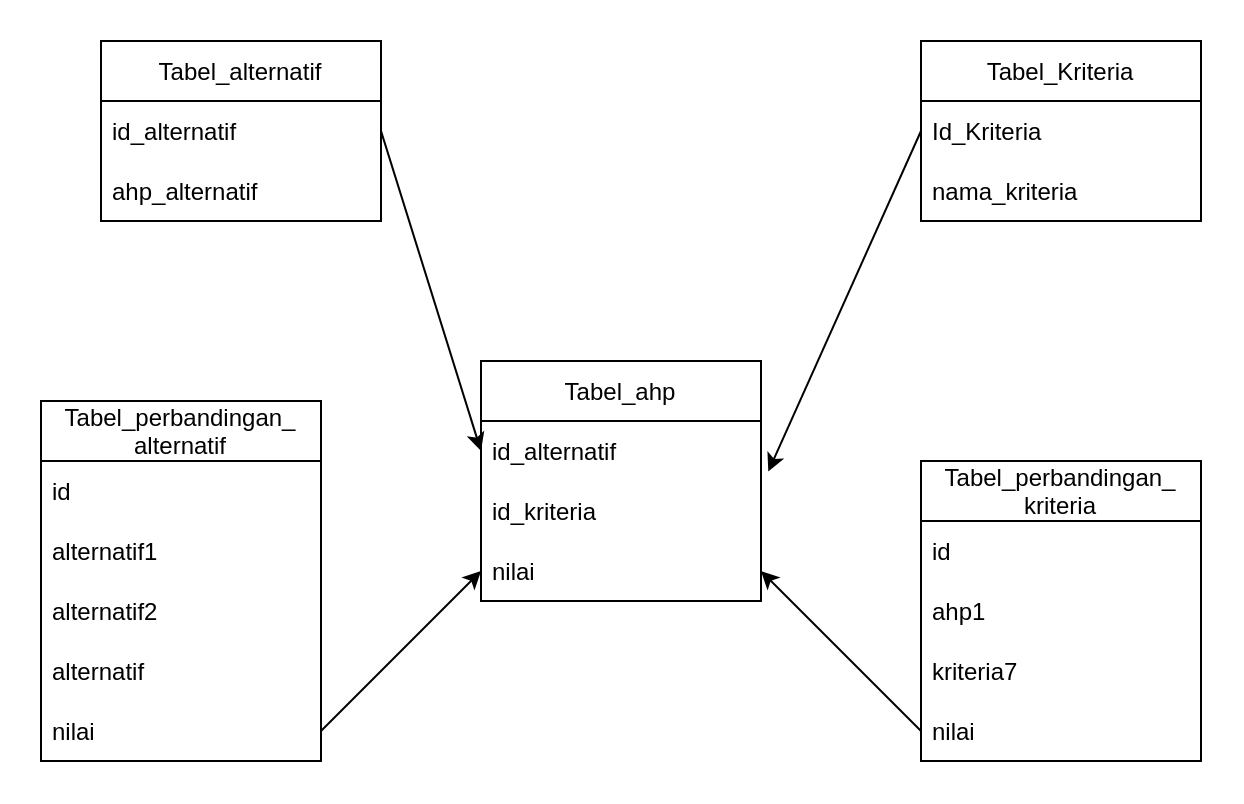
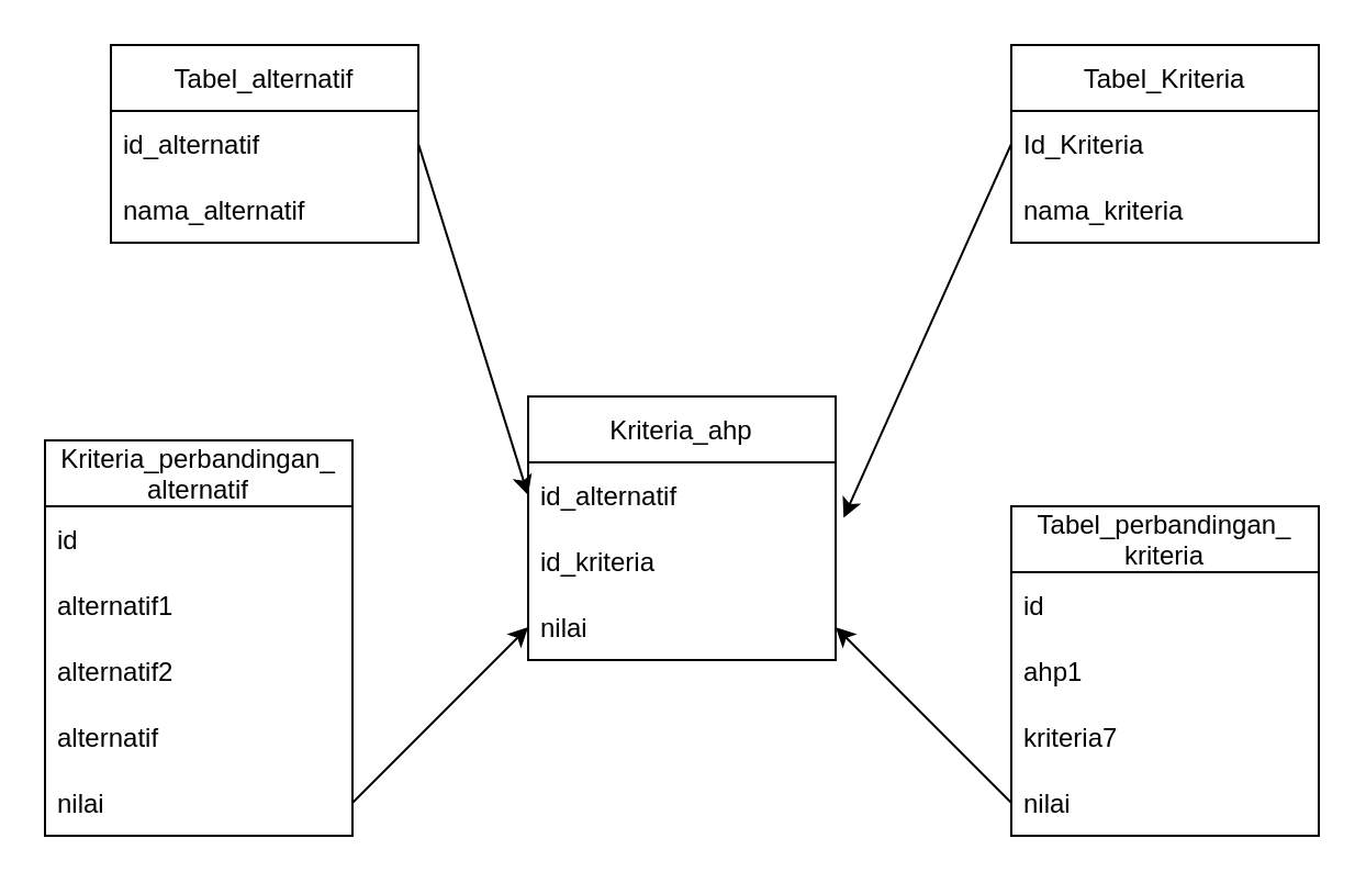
- <mxCell id="11" value="ahp_alternatif" style="text;strokeColor=none;fillColor=none;align=left;verticalAlign=middle;spacingLeft=4;spacingRight=4;overflow=hidden;points=[[0,0.5],[1,0.5]];portConstraint=eastwest;rotatable=0;" parent="9" vertex="1"><mxGeometry y="60" width="140" height="30" as="geometry" /></mxCell>
+ <mxCell id="11" value="nama_alternatif" style="text;strokeColor=none;fillColor=none;align=left;verticalAlign=middle;spacingLeft=4;spacingRight=4;overflow=hidden;points=[[0,0.5],[1,0.5]];portConstraint=eastwest;rotatable=0;" parent="9" vertex="1"><mxGeometry y="60" width="140" height="30" as="geometry" /></mxCell>
- <mxCell id="5" value="Tabel_ahp" style="swimlane;fontStyle=0;childLayout=stackLayout;horizontal=1;startSize=30;horizontalStack=0;resizeParent=1;resizeParentMax=0;resizeLast=0;collapsible=1;marginBottom=0;" parent="1" vertex="1"><mxGeometry x="240" y="180" width="140" height="120" as="geometry" /></mxCell>
+ <mxCell id="5" value="Kriteria_ahp" style="swimlane;fontStyle=0;childLayout=stackLayout;horizontal=1;startSize=30;horizontalStack=0;resizeParent=1;resizeParentMax=0;resizeLast=0;collapsible=1;marginBottom=0;" parent="1" vertex="1"><mxGeometry x="240" y="180" width="140" height="120" as="geometry" /></mxCell>
- <mxCell id="17" value="Tabel_perbandingan_&#10;alternatif" style="swimlane;fontStyle=0;childLayout=stackLayout;horizontal=1;startSize=30;horizontalStack=0;resizeParent=1;resizeParentMax=0;resizeLast=0;collapsible=1;marginBottom=0;" vertex="1" parent="1"><mxGeometry x="20" y="200" width="140" height="180" as="geometry" /></mxCell>
+ <mxCell id="17" value="Kriteria_perbandingan_&#10;alternatif" style="swimlane;fontStyle=0;childLayout=stackLayout;horizontal=1;startSize=30;horizontalStack=0;resizeParent=1;resizeParentMax=0;resizeLast=0;collapsible=1;marginBottom=0;" vertex="1" parent="1"><mxGeometry x="20" y="200" width="140" height="180" as="geometry" /></mxCell>
